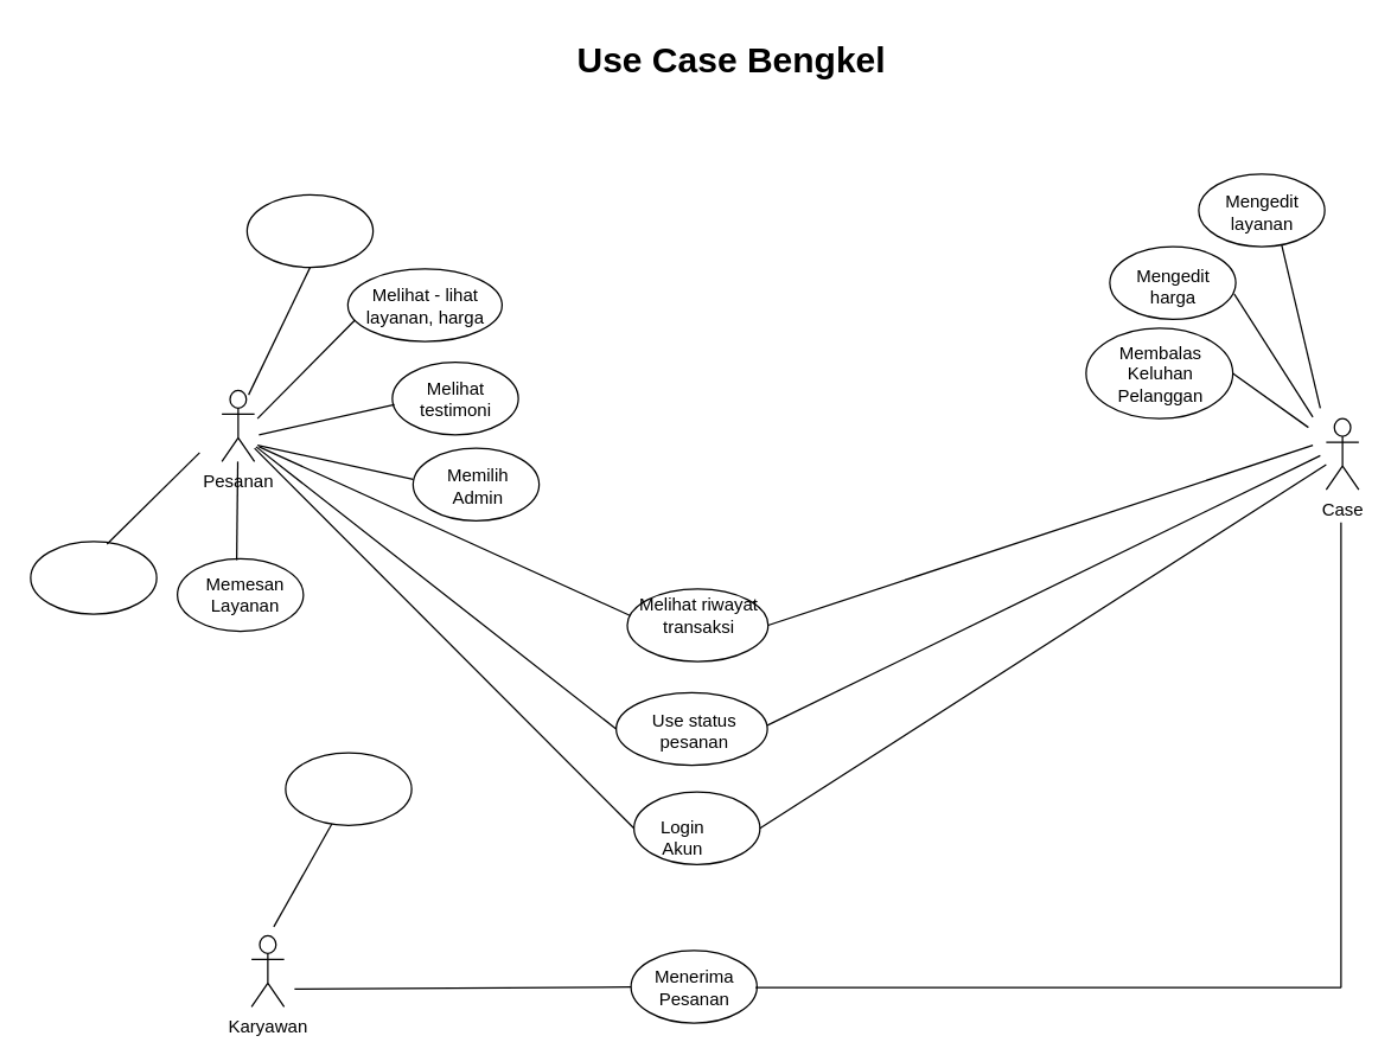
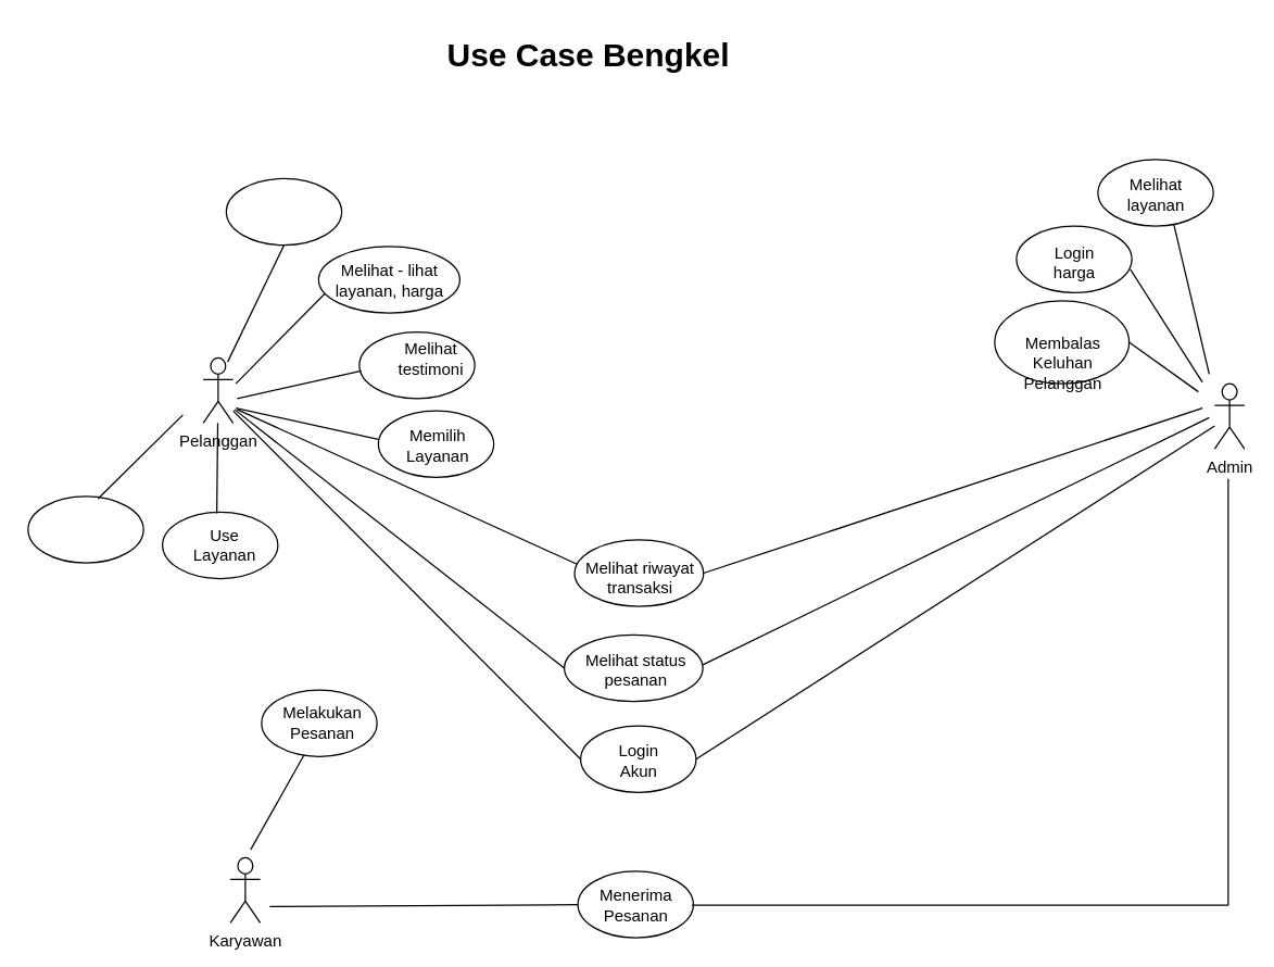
- <mxCell id="2" value="&lt;h1 style=&quot;margin-top: 0px;&quot;&gt;Use Case Bengkel&lt;/h1&gt;" style="text;html=1;whiteSpace=wrap;overflow=hidden;rounded=0;" vertex="1" parent="1"><mxGeometry x="387" y="20" width="214" height="44" as="geometry" /></mxCell>
+ <mxCell id="2" value="&lt;h1 style=&quot;margin-top: 0px;&quot;&gt;Use Case Bengkel&lt;/h1&gt;" style="text;html=1;whiteSpace=wrap;overflow=hidden;rounded=0;" vertex="1" parent="1"><mxGeometry x="327" y="20" width="214" height="44" as="geometry" /></mxCell>
- <mxCell id="42" value="Mengedit layanan" style="text;html=1;align=center;verticalAlign=middle;whiteSpace=wrap;rounded=0;" vertex="1" parent="1"><mxGeometry x="820.5" y="128" width="60" height="30" as="geometry" /></mxCell>
+ <mxCell id="42" value="Melihat layanan" style="text;html=1;align=center;verticalAlign=middle;whiteSpace=wrap;rounded=0;" vertex="1" parent="1"><mxGeometry x="820.5" y="128" width="60" height="30" as="geometry" /></mxCell>
- <mxCell id="44" value="Mengedit harga" style="text;html=1;align=center;verticalAlign=middle;whiteSpace=wrap;rounded=0;" vertex="1" parent="1"><mxGeometry x="760.5" y="178" width="60" height="30" as="geometry" /></mxCell>
+ <mxCell id="44" value="Login harga" style="text;html=1;align=center;verticalAlign=middle;whiteSpace=wrap;rounded=0;" vertex="1" parent="1"><mxGeometry x="760.5" y="178" width="60" height="30" as="geometry" /></mxCell>
- <mxCell id="46" value="Membalas Keluhan Pelanggan" style="text;html=1;align=center;verticalAlign=middle;whiteSpace=wrap;rounded=0;" vertex="1" parent="1"><mxGeometry x="754" y="238" width="57" height="27" as="geometry" /></mxCell>
+ <mxCell id="46" value="Membalas Keluhan Pelanggan" style="text;html=1;align=center;verticalAlign=middle;whiteSpace=wrap;rounded=0;" vertex="1" parent="1"><mxGeometry x="754" y="253" width="57" height="27" as="geometry" /></mxCell>
- <mxCell id="9" value="Melihat testimoni" style="text;html=1;align=center;verticalAlign=middle;whiteSpace=wrap;rounded=0;" vertex="1" parent="1"><mxGeometry x="277" y="254" width="60" height="30" as="geometry" /></mxCell>
+ <mxCell id="9" value="Melihat testimoni" style="text;html=1;align=center;verticalAlign=middle;whiteSpace=wrap;rounded=0;" vertex="1" parent="1"><mxGeometry x="287" y="249" width="60" height="30" as="geometry" /></mxCell>
- <mxCell id="3" value="Pesanan" style="shape=umlActor;verticalLabelPosition=bottom;verticalAlign=top;html=1;outlineConnect=0;" vertex="1" parent="1"><mxGeometry x="149" y="263" width="22" height="48" as="geometry" /></mxCell>
+ <mxCell id="3" value="Pelanggan" style="shape=umlActor;verticalLabelPosition=bottom;verticalAlign=top;html=1;outlineConnect=0;" vertex="1" parent="1"><mxGeometry x="149" y="263" width="22" height="48" as="geometry" /></mxCell>
- <mxCell id="10" value="Memilih Admin" style="text;html=1;align=center;verticalAlign=middle;whiteSpace=wrap;rounded=0;" vertex="1" parent="1"><mxGeometry x="292" y="313" width="60" height="30" as="geometry" /></mxCell>
+ <mxCell id="10" value="Memilih Layanan" style="text;html=1;align=center;verticalAlign=middle;whiteSpace=wrap;rounded=0;" vertex="1" parent="1"><mxGeometry x="292" y="313" width="60" height="30" as="geometry" /></mxCell>
- <mxCell id="37" value="Case" style="shape=umlActor;verticalLabelPosition=bottom;verticalAlign=top;html=1;outlineConnect=0;" vertex="1" parent="1"><mxGeometry x="894" y="282" width="22" height="48" as="geometry" /></mxCell>
+ <mxCell id="37" value="Admin" style="shape=umlActor;verticalLabelPosition=bottom;verticalAlign=top;html=1;outlineConnect=0;" vertex="1" parent="1"><mxGeometry x="894" y="282" width="22" height="48" as="geometry" /></mxCell>
- <mxCell id="12" value="Memesan Layanan" style="text;html=1;align=center;verticalAlign=middle;whiteSpace=wrap;rounded=0;" vertex="1" parent="1"><mxGeometry x="135" y="386" width="60" height="30" as="geometry" /></mxCell>
+ <mxCell id="12" value="Use Layanan" style="text;html=1;align=center;verticalAlign=middle;whiteSpace=wrap;rounded=0;" vertex="1" parent="1"><mxGeometry x="135" y="386" width="60" height="30" as="geometry" /></mxCell>
- <mxCell id="36" value="Melihat riwayat transaksi" style="text;html=1;align=center;verticalAlign=middle;whiteSpace=wrap;rounded=0;" vertex="1" parent="1"><mxGeometry x="428.5" y="400" width="84" height="30" as="geometry" /></mxCell>
+ <mxCell id="36" value="Melihat riwayat transaksi" style="text;html=1;align=center;verticalAlign=middle;whiteSpace=wrap;rounded=0;" vertex="1" parent="1"><mxGeometry x="428.5" y="410" width="84" height="30" as="geometry" /></mxCell>
- <mxCell id="33" value="Use status pesanan" style="text;html=1;align=center;verticalAlign=middle;whiteSpace=wrap;rounded=0;" vertex="1" parent="1"><mxGeometry x="428" y="478" width="80" height="30" as="geometry" /></mxCell>
+ <mxCell id="33" value="Melihat status pesanan" style="text;html=1;align=center;verticalAlign=middle;whiteSpace=wrap;rounded=0;" vertex="1" parent="1"><mxGeometry x="428" y="478" width="80" height="30" as="geometry" /></mxCell>
+ <mxCell id="23" value="Melakukan Pesanan" style="text;html=1;align=center;verticalAlign=middle;whiteSpace=wrap;rounded=0;" vertex="1" parent="1"><mxGeometry x="207" y="517" width="60" height="30" as="geometry" /></mxCell>
- <mxCell id="26" value="Login Akun" style="text;html=1;align=center;verticalAlign=middle;whiteSpace=wrap;rounded=0;" vertex="1" parent="1"><mxGeometry x="430" y="550" width="60" height="30" as="geometry" /></mxCell>
+ <mxCell id="26" value="Login Akun" style="text;html=1;align=center;verticalAlign=middle;whiteSpace=wrap;rounded=0;" vertex="1" parent="1"><mxGeometry x="440" y="545" width="60" height="30" as="geometry" /></mxCell>
